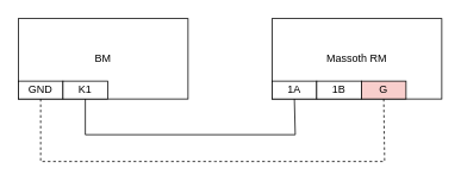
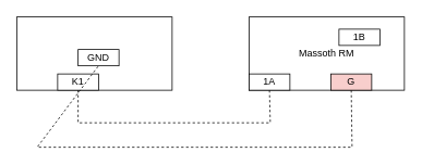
- <mxCell id="3" value="GND" style="rounded=0;whiteSpace=wrap;html=1;" vertex="1" parent="1"><mxGeometry x="20" y="90" width="50" height="20" as="geometry" /></mxCell>
+ <mxCell id="3" value="GND" style="rounded=0;whiteSpace=wrap;html=1;" vertex="1" parent="1"><mxGeometry x="95" y="60" width="50" height="20" as="geometry" /></mxCell>
- <mxCell id="7" value="1B" style="rounded=0;whiteSpace=wrap;html=1;" vertex="1" parent="1"><mxGeometry x="354" y="90" width="50" height="20" as="geometry" /></mxCell>
+ <mxCell id="7" value="1B" style="rounded=0;whiteSpace=wrap;html=1;" vertex="1" parent="1"><mxGeometry x="414" y="35" width="50" height="20" as="geometry" /></mxCell>
- <mxCell id="10" value="" style="endArrow=none;html=1;rounded=0;entryX=0.5;entryY=1;entryDx=0;entryDy=0;exitX=0.5;exitY=1;exitDx=0;exitDy=0;" edge="1" parent="1" source="6" target="4"><mxGeometry width="50" height="50" relative="1" as="geometry"><mxPoint x="80" y="170" as="sourcePoint" /><mxPoint x="130" y="120" as="targetPoint" /><Array as="points"><mxPoint x="330" y="150" /><mxPoint x="95" y="150" /></Array></mxGeometry></mxCell>
+ <mxCell id="10" value="" style="endArrow=none;html=1;rounded=0;entryX=0.5;entryY=1;entryDx=0;entryDy=0;exitX=0.5;exitY=1;exitDx=0;exitDy=0;dashed=1;" edge="1" parent="1" source="6" target="4"><mxGeometry width="50" height="50" relative="1" as="geometry"><mxPoint x="80" y="170" as="sourcePoint" /><mxPoint x="130" y="120" as="targetPoint" /><Array as="points"><mxPoint x="330" y="150" /><mxPoint x="95" y="150" /></Array></mxGeometry></mxCell>
